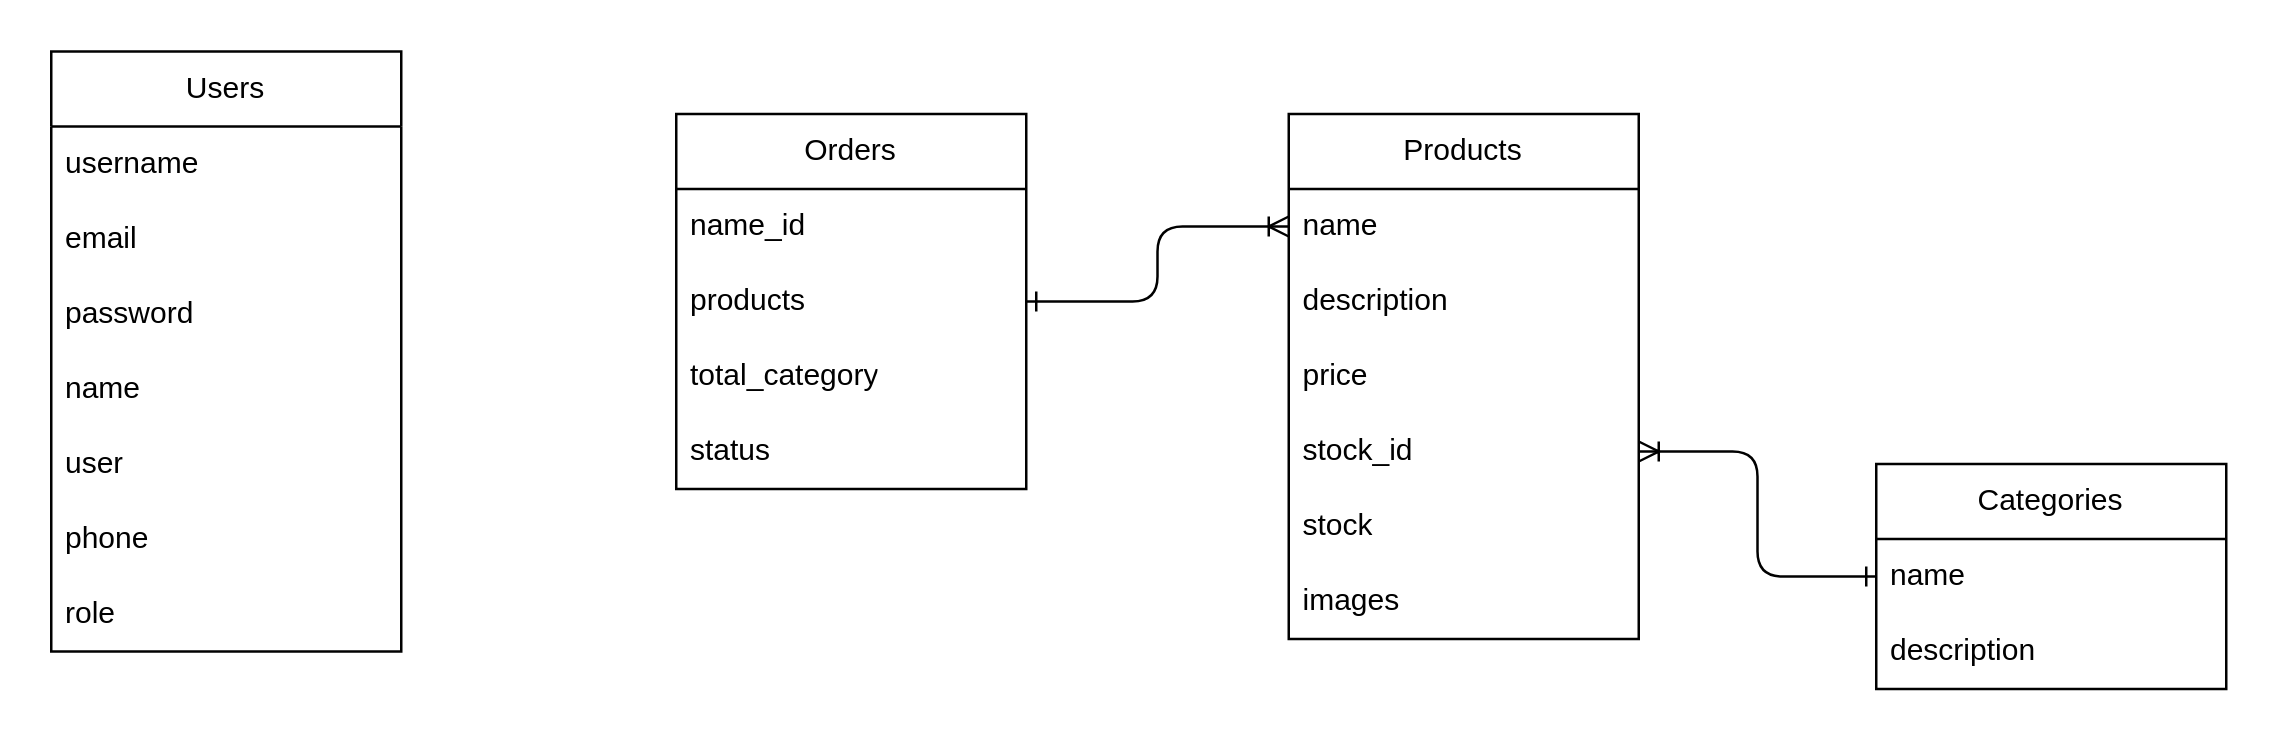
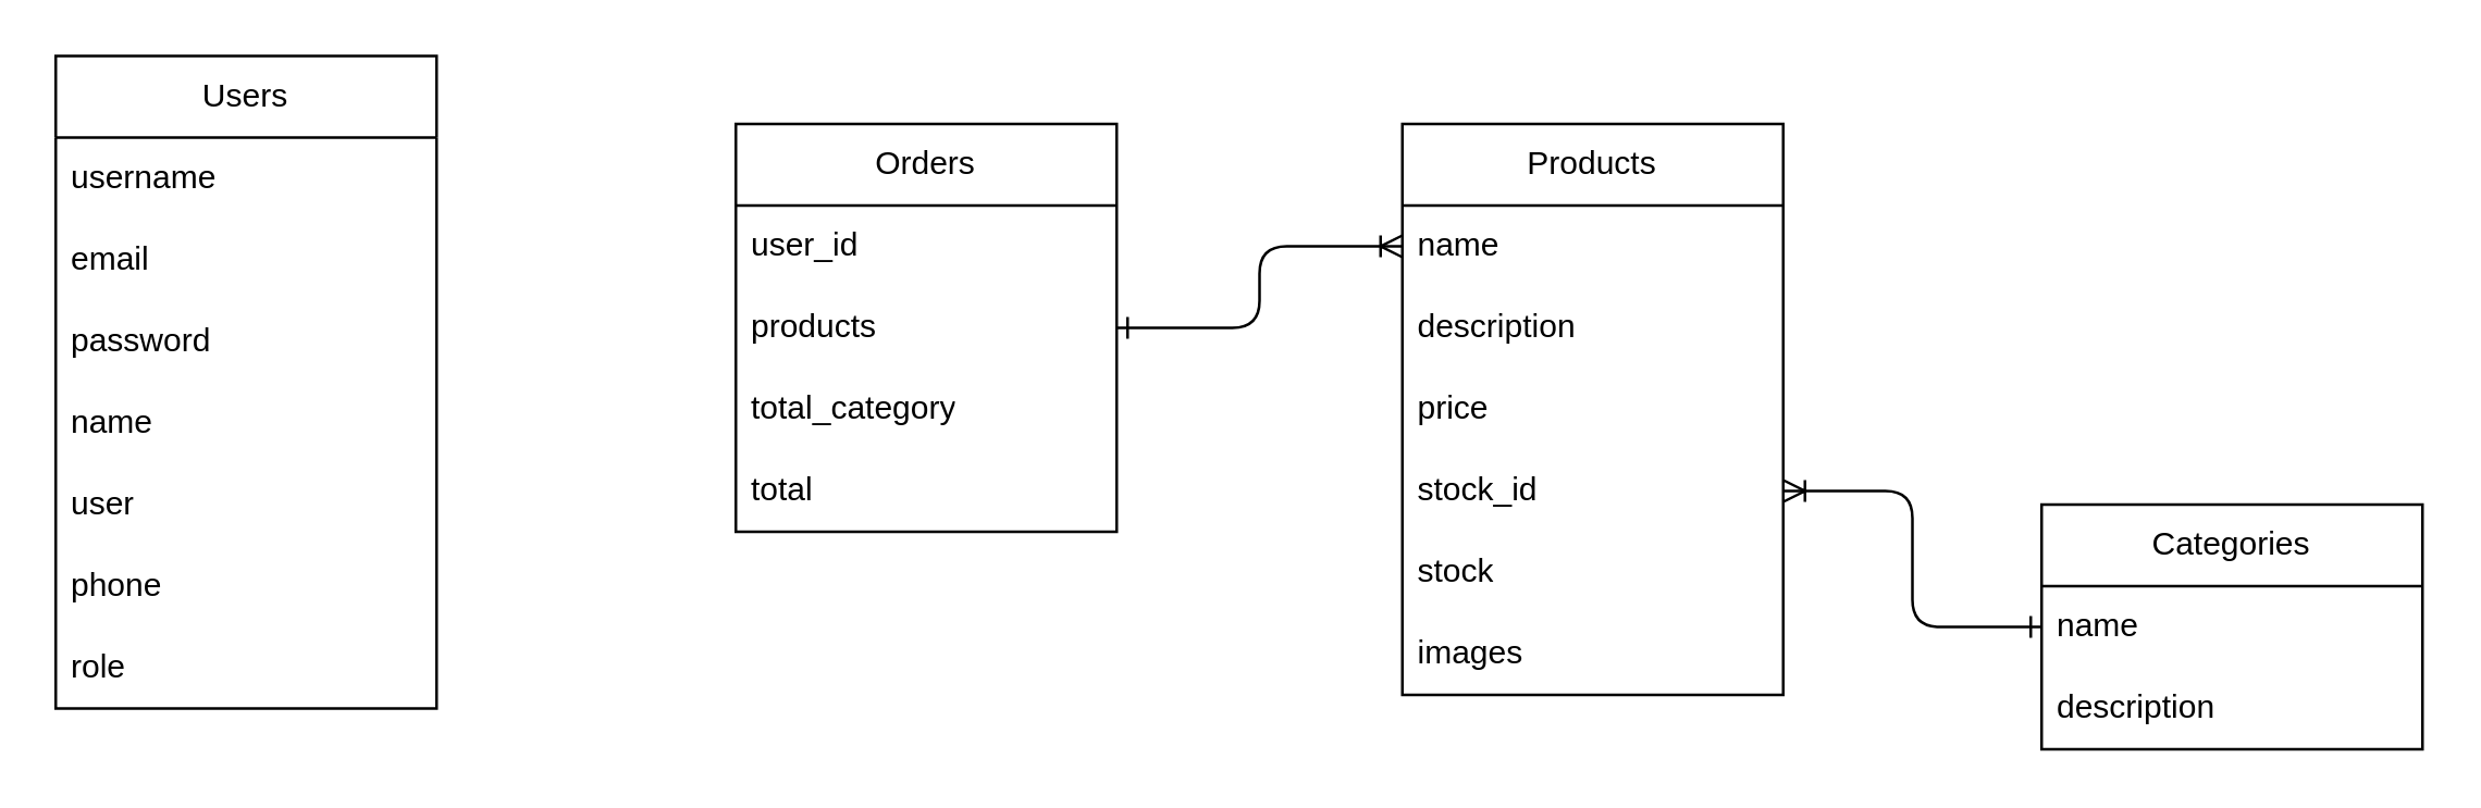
- <mxCell id="18" value="name_id" style="text;strokeColor=none;fillColor=none;align=left;verticalAlign=middle;spacingLeft=4;spacingRight=4;overflow=hidden;points=[[0,0.5],[1,0.5]];portConstraint=eastwest;rotatable=0;whiteSpace=wrap;html=1;" vertex="1" parent="17"><mxGeometry y="30" width="140" height="30" as="geometry" /></mxCell>
+ <mxCell id="18" value="user_id" style="text;strokeColor=none;fillColor=none;align=left;verticalAlign=middle;spacingLeft=4;spacingRight=4;overflow=hidden;points=[[0,0.5],[1,0.5]];portConstraint=eastwest;rotatable=0;whiteSpace=wrap;html=1;" vertex="1" parent="17"><mxGeometry y="30" width="140" height="30" as="geometry" /></mxCell>
- <mxCell id="21" value="status" style="text;strokeColor=none;fillColor=none;align=left;verticalAlign=middle;spacingLeft=4;spacingRight=4;overflow=hidden;points=[[0,0.5],[1,0.5]];portConstraint=eastwest;rotatable=0;whiteSpace=wrap;html=1;" vertex="1" parent="17"><mxGeometry y="120" width="140" height="30" as="geometry" /></mxCell>
+ <mxCell id="21" value="total" style="text;strokeColor=none;fillColor=none;align=left;verticalAlign=middle;spacingLeft=4;spacingRight=4;overflow=hidden;points=[[0,0.5],[1,0.5]];portConstraint=eastwest;rotatable=0;whiteSpace=wrap;html=1;" vertex="1" parent="17"><mxGeometry y="120" width="140" height="30" as="geometry" /></mxCell>
